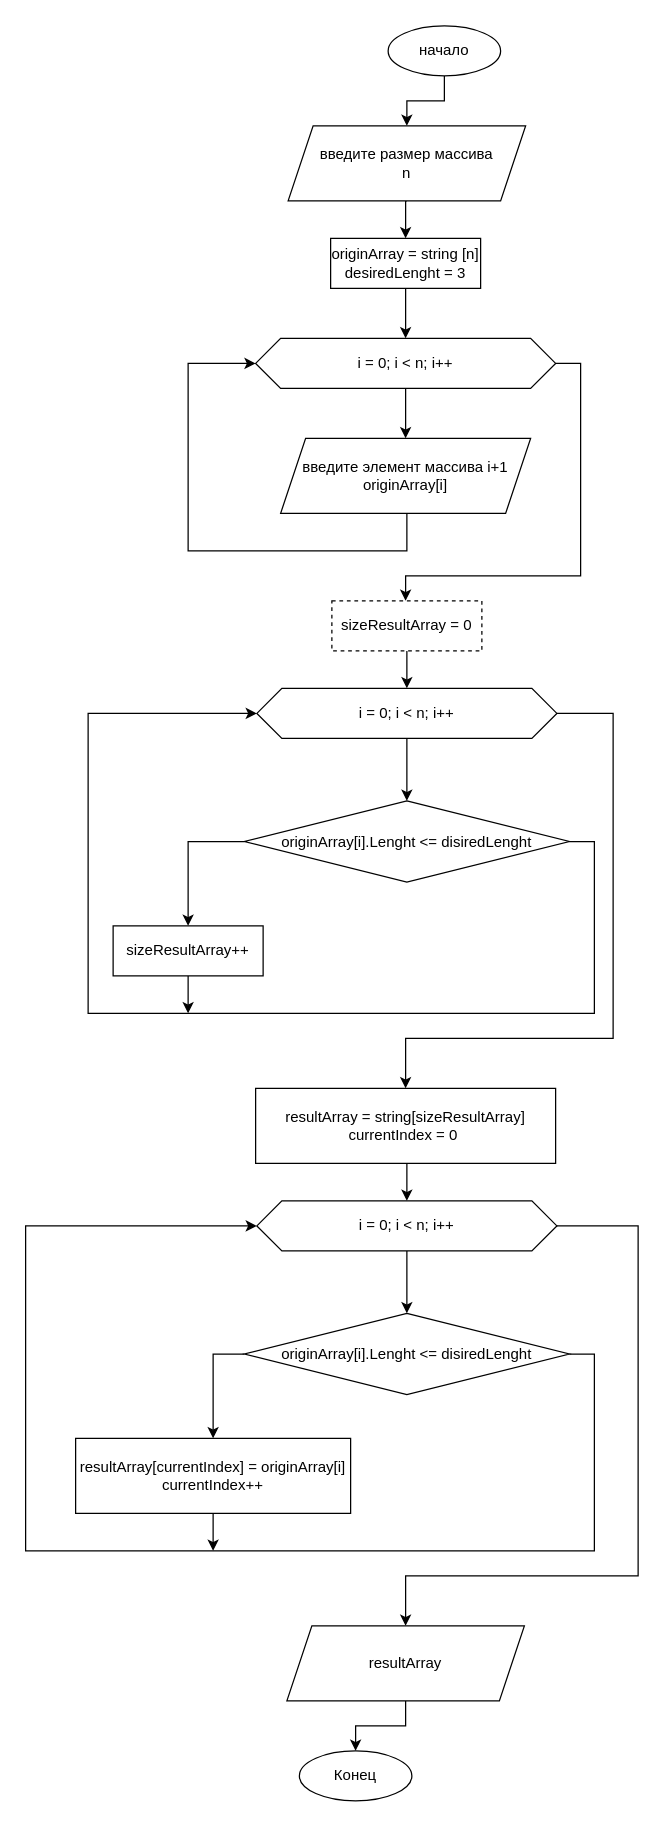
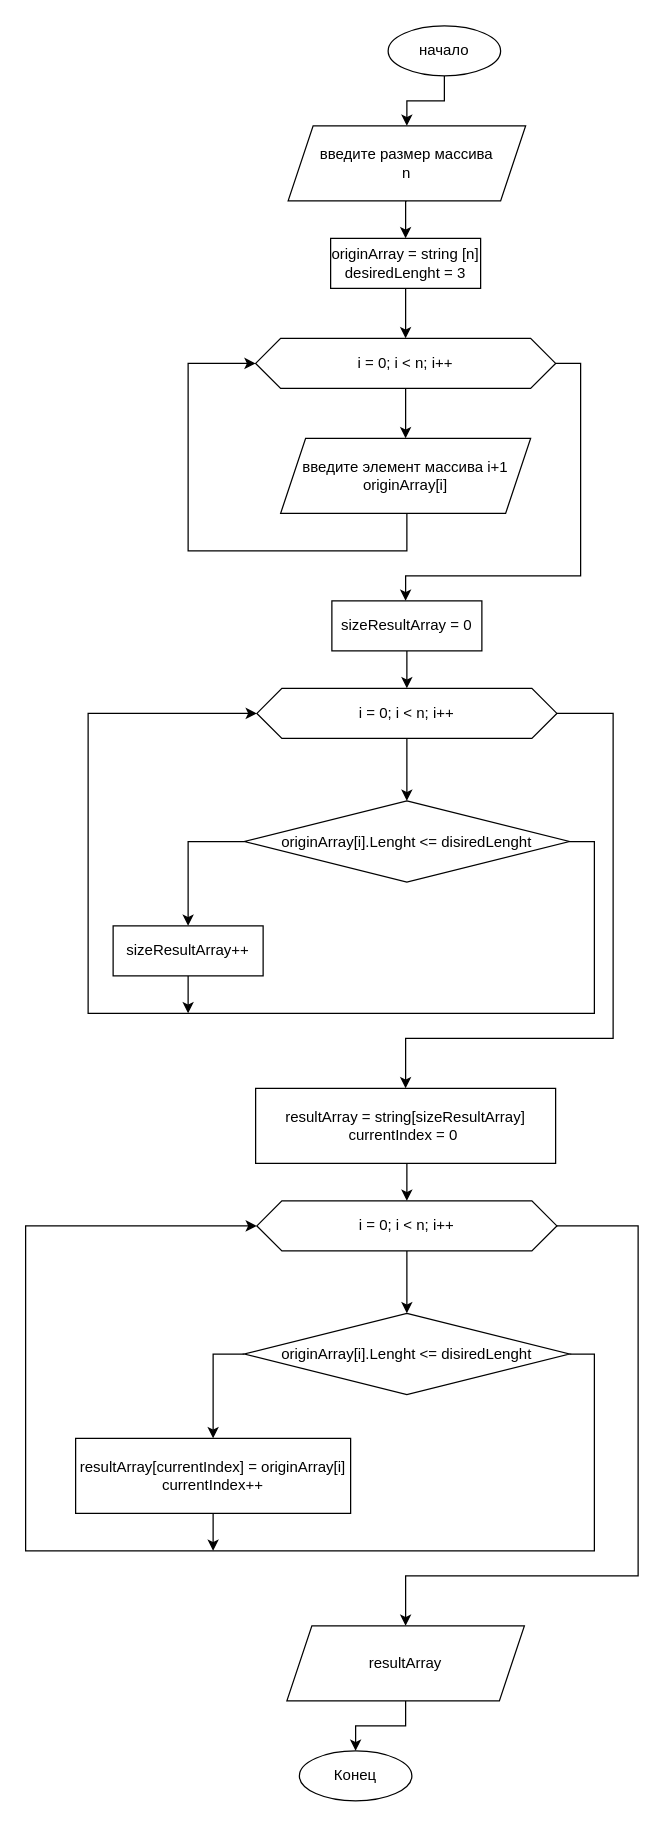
- <mxCell id="20" value="sizeResultArray = 0" style="rounded=0;whiteSpace=wrap;html=1;dashed=1;" vertex="1" parent="1"><mxGeometry x="265" y="480" width="120" height="40" as="geometry" /></mxCell>
+ <mxCell id="20" value="sizeResultArray = 0" style="rounded=0;whiteSpace=wrap;html=1;" vertex="1" parent="1"><mxGeometry x="265" y="480" width="120" height="40" as="geometry" /></mxCell>
